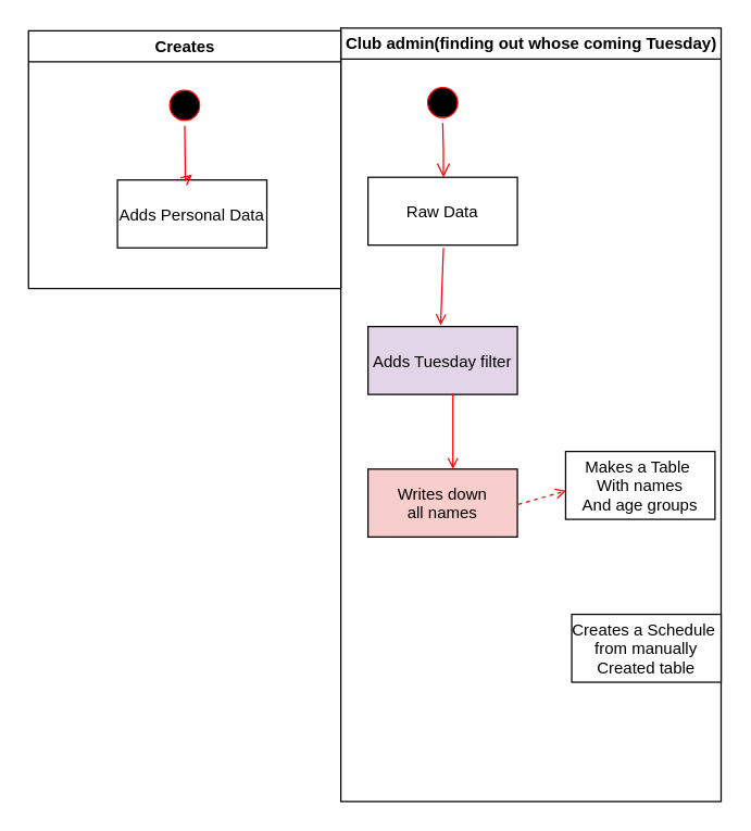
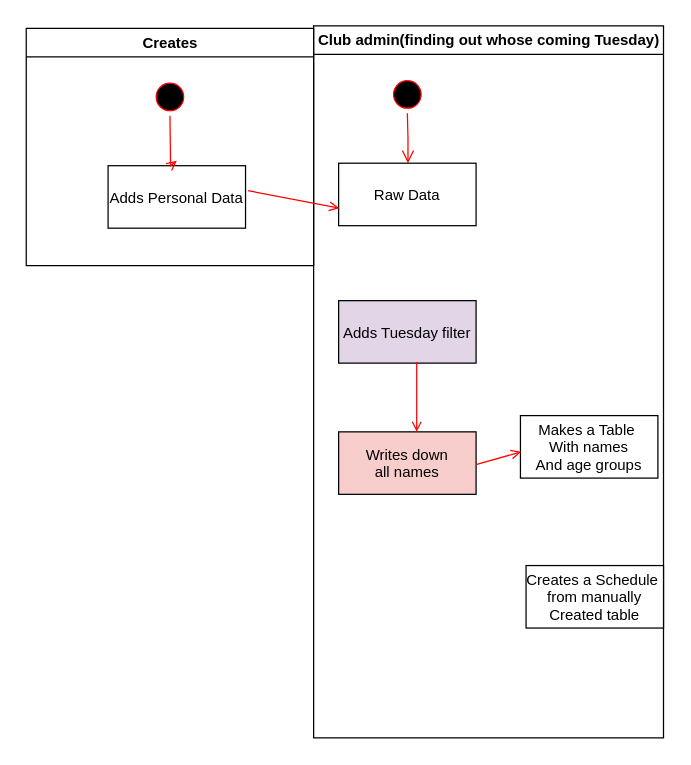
+ <mxCell id="17" value="" style="endArrow=open;strokeColor=#FF0000;endFill=1;rounded=0;exitX=1.018;exitY=0.4;exitDx=0;exitDy=0;exitPerimeter=0;entryX=0.005;entryY=0.72;entryDx=0;entryDy=0;entryPerimeter=0;" parent="1" source="15" target="5" edge="1"><mxGeometry relative="1" as="geometry"><mxPoint x="276" y="155" as="targetPoint" /></mxGeometry></mxCell>
- <mxCell id="7" value="" style="endArrow=open;strokeColor=#FF0000;endFill=1;rounded=0;exitX=0.505;exitY=1.04;exitDx=0;exitDy=0;exitPerimeter=0;entryX=0.486;entryY=-0.02;entryDx=0;entryDy=0;entryPerimeter=0;" parent="2" source="5" target="6" edge="1"><mxGeometry relative="1" as="geometry"><mxPoint x="75.5" y="182" as="sourcePoint" /></mxGeometry></mxCell>
- <mxCell id="12" value="" style="endArrow=open;strokeColor=#FF0000;endFill=1;rounded=0;exitX=1.005;exitY=0.52;exitDx=0;exitDy=0;exitPerimeter=0;entryX=0.005;entryY=0.58;entryDx=0;entryDy=0;entryPerimeter=0;dashed=1;" edge="1" parent="2" source="8" target="10"><mxGeometry relative="1" as="geometry"><mxPoint x="-42.52" y="142" as="sourcePoint" /><mxPoint x="30.55" y="156" as="targetPoint" /></mxGeometry></mxCell>
+ <mxCell id="12" value="" style="endArrow=open;strokeColor=#FF0000;endFill=1;rounded=0;exitX=1.005;exitY=0.52;exitDx=0;exitDy=0;exitPerimeter=0;entryX=0.005;entryY=0.58;entryDx=0;entryDy=0;entryPerimeter=0;" edge="1" parent="2" source="8" target="10"><mxGeometry relative="1" as="geometry"><mxPoint x="-42.52" y="142" as="sourcePoint" /><mxPoint x="30.55" y="156" as="targetPoint" /></mxGeometry></mxCell>
